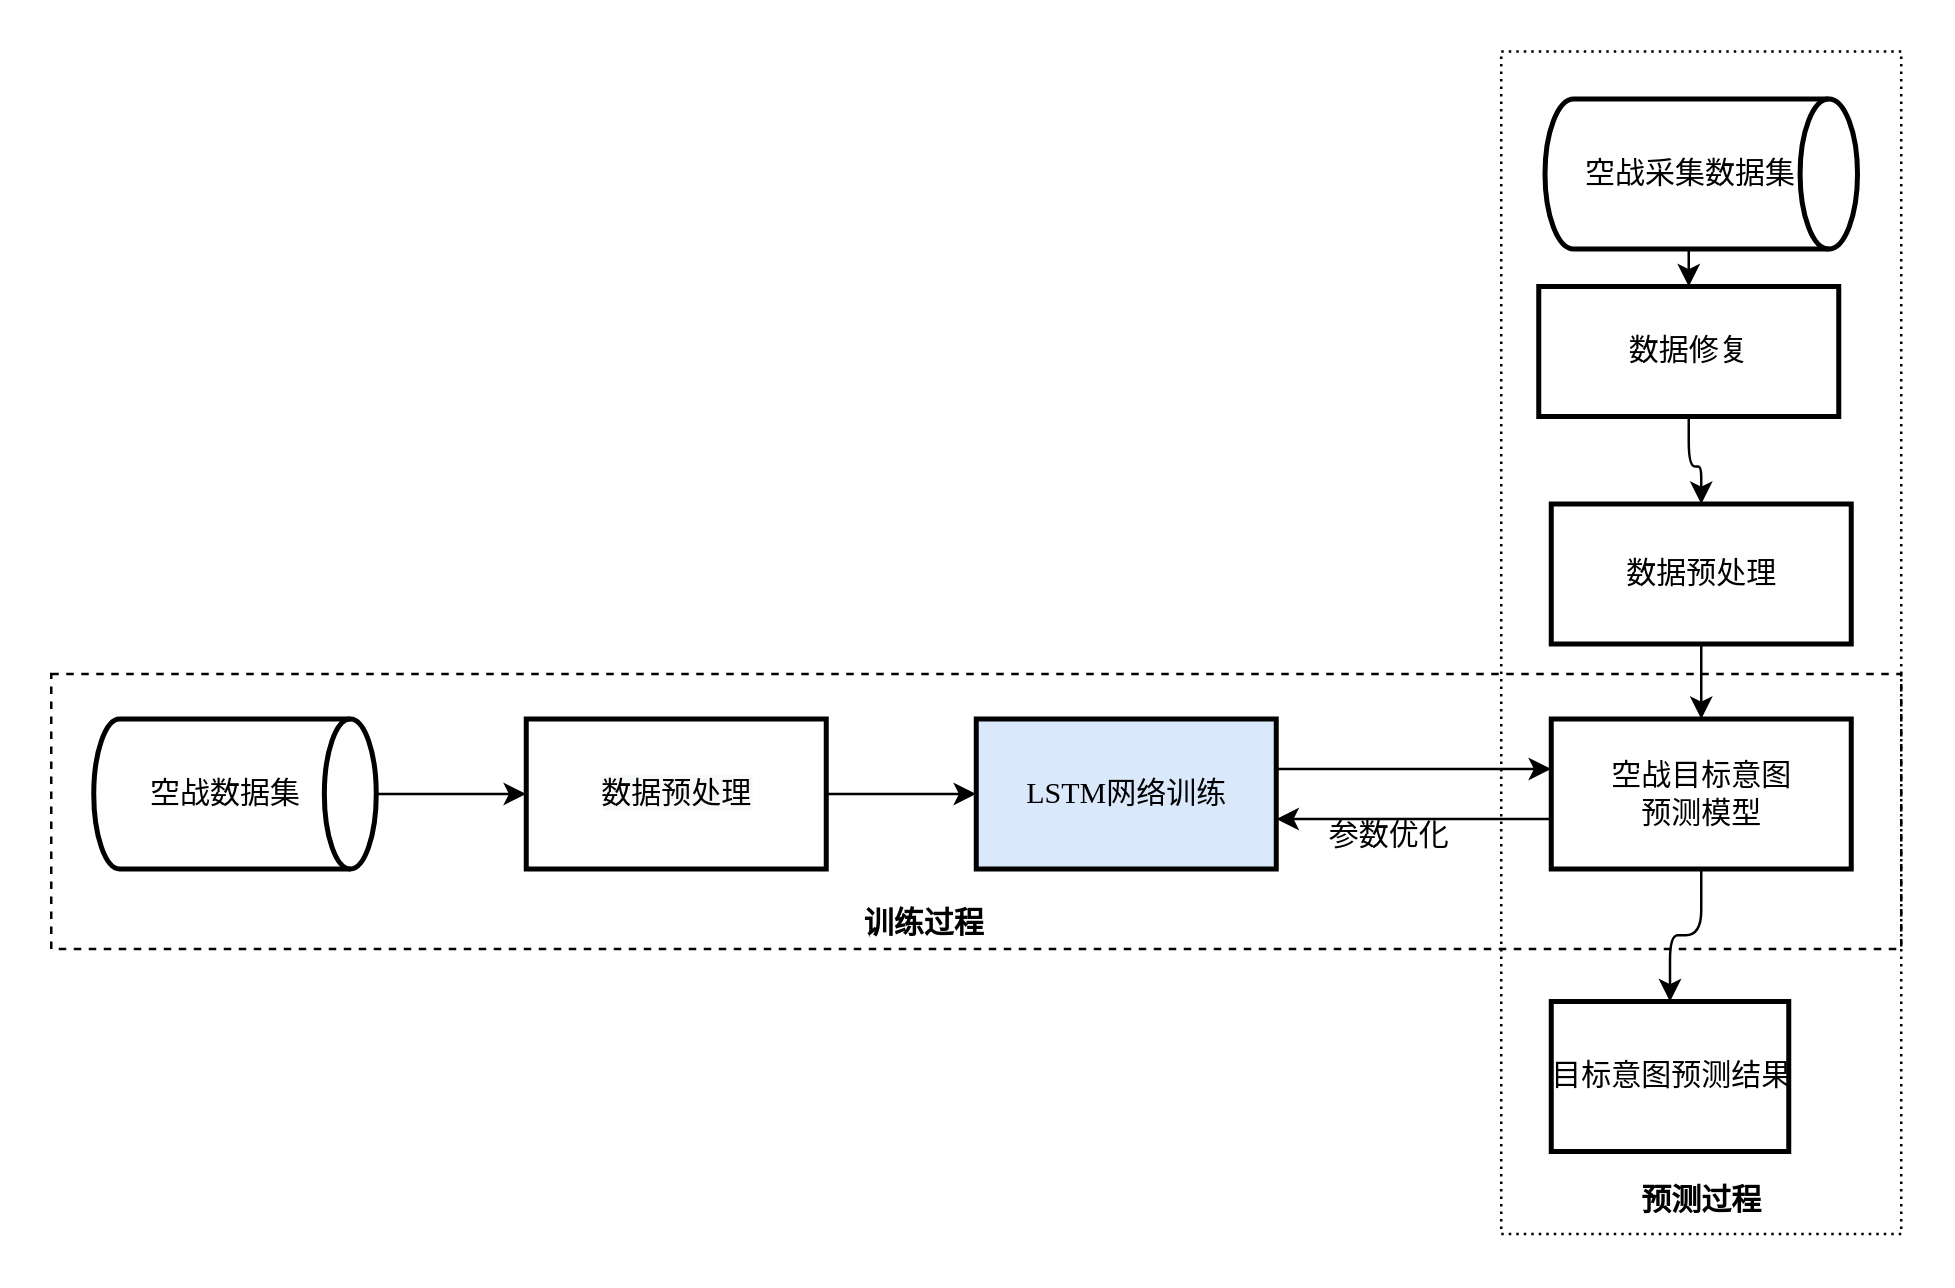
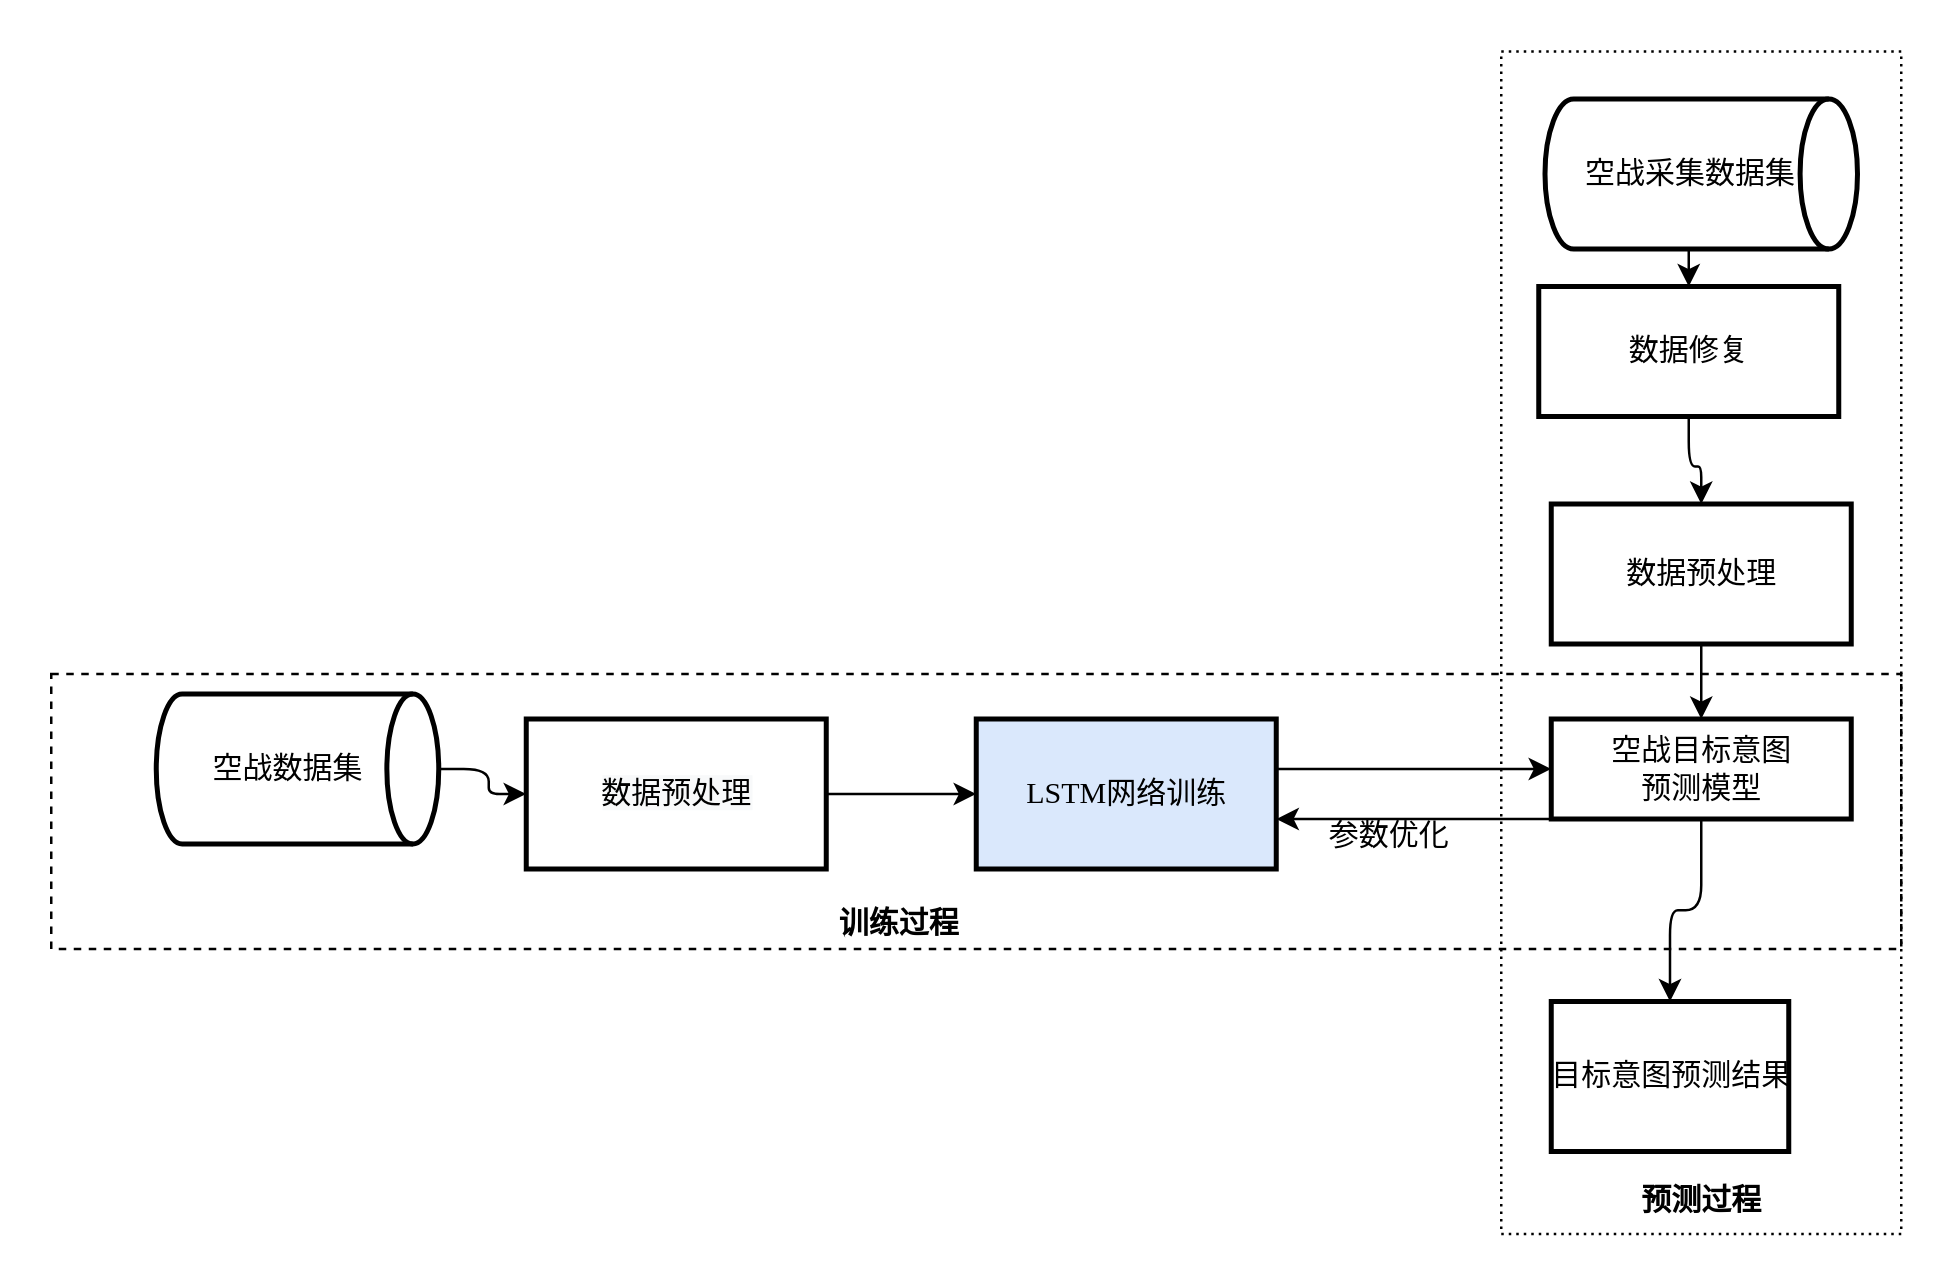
- <mxCell id="5" value="空战数据集&amp;nbsp; &amp;nbsp;" style="strokeWidth=2;html=1;shape=mxgraph.flowchart.direct_data;rounded=0;sketch=0;fontFamily=Verdana;fontSize=12;" vertex="1" parent="1"><mxGeometry x="37" y="287" width="113" height="60" as="geometry" /></mxCell>
+ <mxCell id="5" value="空战数据集&amp;nbsp; &amp;nbsp;" style="strokeWidth=2;html=1;shape=mxgraph.flowchart.direct_data;rounded=0;sketch=0;fontFamily=Verdana;fontSize=12;" vertex="1" parent="1"><mxGeometry x="62" y="277" width="113" height="60" as="geometry" /></mxCell>
- <mxCell id="12" value="空战目标意图&lt;br style=&quot;font-size: 12px;&quot;&gt;预测模型" style="html=1;rounded=0;strokeWidth=2;sketch=0;fontFamily=Verdana;fontSize=12;" vertex="1" parent="1"><mxGeometry x="620" y="287" width="120" height="60" as="geometry" /></mxCell>
+ <mxCell id="12" value="空战目标意图&lt;br style=&quot;font-size: 12px;&quot;&gt;预测模型" style="html=1;rounded=0;strokeWidth=2;sketch=0;fontFamily=Verdana;fontSize=12;" vertex="1" parent="1"><mxGeometry x="620" y="287" width="120" height="40" as="geometry" /></mxCell>
- <mxCell id="20" value="训练过程" style="text;html=1;align=center;verticalAlign=middle;resizable=0;points=[];autosize=1;fontSize=12;fontFamily=Verdana;fontStyle=1" vertex="1" parent="1"><mxGeometry x="340" y="360" width="58" height="17" as="geometry" /></mxCell>
+ <mxCell id="20" value="训练过程" style="text;html=1;align=center;verticalAlign=middle;resizable=0;points=[];autosize=1;fontSize=12;fontFamily=Verdana;fontStyle=1" vertex="1" parent="1"><mxGeometry x="330" y="360" width="58" height="17" as="geometry" /></mxCell>
